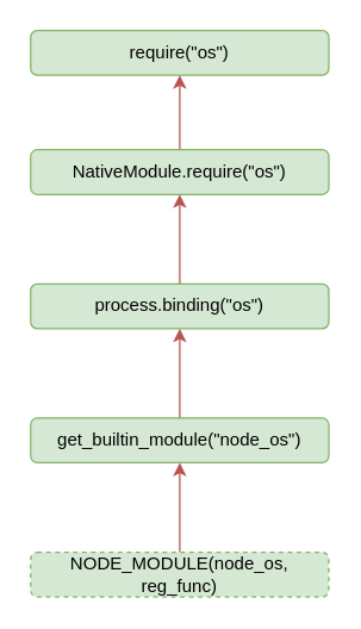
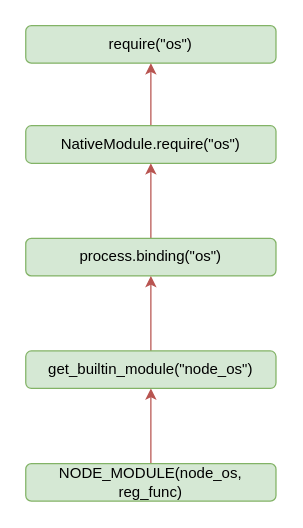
- <mxCell id="10" value="NODE_MODULE(node_os, reg_func)" style="rounded=1;whiteSpace=wrap;html=1;fillColor=#d5e8d4;strokeColor=#82b366;dashed=1;" vertex="1" parent="1"><mxGeometry x="20" y="370" width="200" height="30" as="geometry" /></mxCell>
+ <mxCell id="10" value="NODE_MODULE(node_os, reg_func)" style="rounded=1;whiteSpace=wrap;html=1;fillColor=#d5e8d4;strokeColor=#82b366;" vertex="1" parent="1"><mxGeometry x="20" y="370" width="200" height="30" as="geometry" /></mxCell>
